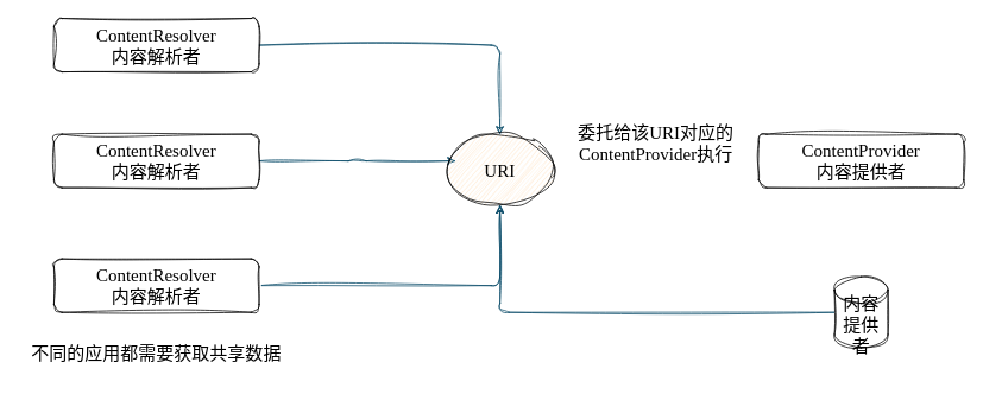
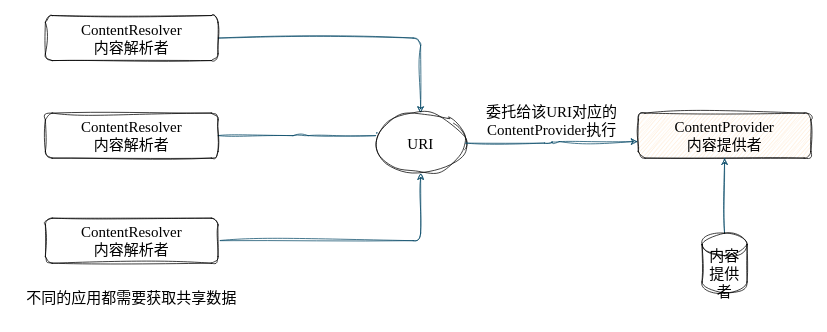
- <mxCell id="2" value="ContentProvider&lt;br&gt;内容提供者" style="rounded=1;whiteSpace=wrap;html=1;hachureGap=4;fontFamily=Architects Daughter;fontSource=https%3A%2F%2Ffonts.googleapis.com%2Fcss%3Ffamily%3DArchitects%2BDaughter;fontSize=20;sketch=1;curveFitting=1;jiggle=2;" vertex="1" parent="1"><mxGeometry x="850" y="150" width="230" height="60" as="geometry" /></mxCell>
+ <mxCell id="2" value="ContentProvider&lt;br&gt;内容提供者" style="rounded=1;whiteSpace=wrap;html=1;hachureGap=4;fontFamily=Architects Daughter;fontSource=https%3A%2F%2Ffonts.googleapis.com%2Fcss%3Ffamily%3DArchitects%2BDaughter;fontSize=20;sketch=1;curveFitting=1;jiggle=2;fillColor=#ffe6cc;" vertex="1" parent="1"><mxGeometry x="850" y="150" width="230" height="60" as="geometry" /></mxCell>
+ <mxCell id="12" style="edgeStyle=orthogonalEdgeStyle;rounded=1;hachureGap=4;orthogonalLoop=1;jettySize=auto;html=1;entryX=-0.004;entryY=0.633;entryDx=0;entryDy=0;entryPerimeter=0;strokeColor=#0B4D6A;fontFamily=Architects Daughter;fontSource=https%3A%2F%2Ffonts.googleapis.com%2Fcss%3Ffamily%3DArchitects%2BDaughter;fontSize=16;sketch=1;curveFitting=1;jiggle=2;" edge="1" parent="1" source="11" target="2"><mxGeometry relative="1" as="geometry" /></mxCell>
- <mxCell id="11" value="URI" style="ellipse;whiteSpace=wrap;html=1;hachureGap=4;fontFamily=Architects Daughter;fontSource=https%3A%2F%2Ffonts.googleapis.com%2Fcss%3Ffamily%3DArchitects%2BDaughter;fontSize=20;rounded=1;sketch=1;curveFitting=1;jiggle=2;fillColor=#ffe6cc;" vertex="1" parent="1"><mxGeometry x="500" y="150" width="120" height="80" as="geometry" /></mxCell>
+ <mxCell id="11" value="URI" style="ellipse;whiteSpace=wrap;html=1;hachureGap=4;fontFamily=Architects Daughter;fontSource=https%3A%2F%2Ffonts.googleapis.com%2Fcss%3Ffamily%3DArchitects%2BDaughter;fontSize=20;rounded=1;sketch=1;curveFitting=1;jiggle=2;" vertex="1" parent="1"><mxGeometry x="500" y="150" width="120" height="80" as="geometry" /></mxCell>
- <mxCell id="3" style="edgeStyle=orthogonalEdgeStyle;rounded=1;hachureGap=4;orthogonalLoop=1;jettySize=auto;html=1;strokeColor=#0B4D6A;fontFamily=Architects Daughter;fontSource=https%3A%2F%2Ffonts.googleapis.com%2Fcss%3Ffamily%3DArchitects%2BDaughter;fontSize=16;sketch=1;curveFitting=1;jiggle=2;" edge="1" parent="1" source="4" target="11"><mxGeometry relative="1" as="geometry" /></mxCell>
+ <mxCell id="3" style="edgeStyle=orthogonalEdgeStyle;rounded=1;hachureGap=4;orthogonalLoop=1;jettySize=auto;html=1;entryX=0.5;entryY=1;entryDx=0;entryDy=0;strokeColor=#0B4D6A;fontFamily=Architects Daughter;fontSource=https%3A%2F%2Ffonts.googleapis.com%2Fcss%3Ffamily%3DArchitects%2BDaughter;fontSize=16;sketch=1;curveFitting=1;jiggle=2;" edge="1" parent="1" source="4" target="2"><mxGeometry relative="1" as="geometry" /></mxCell>
